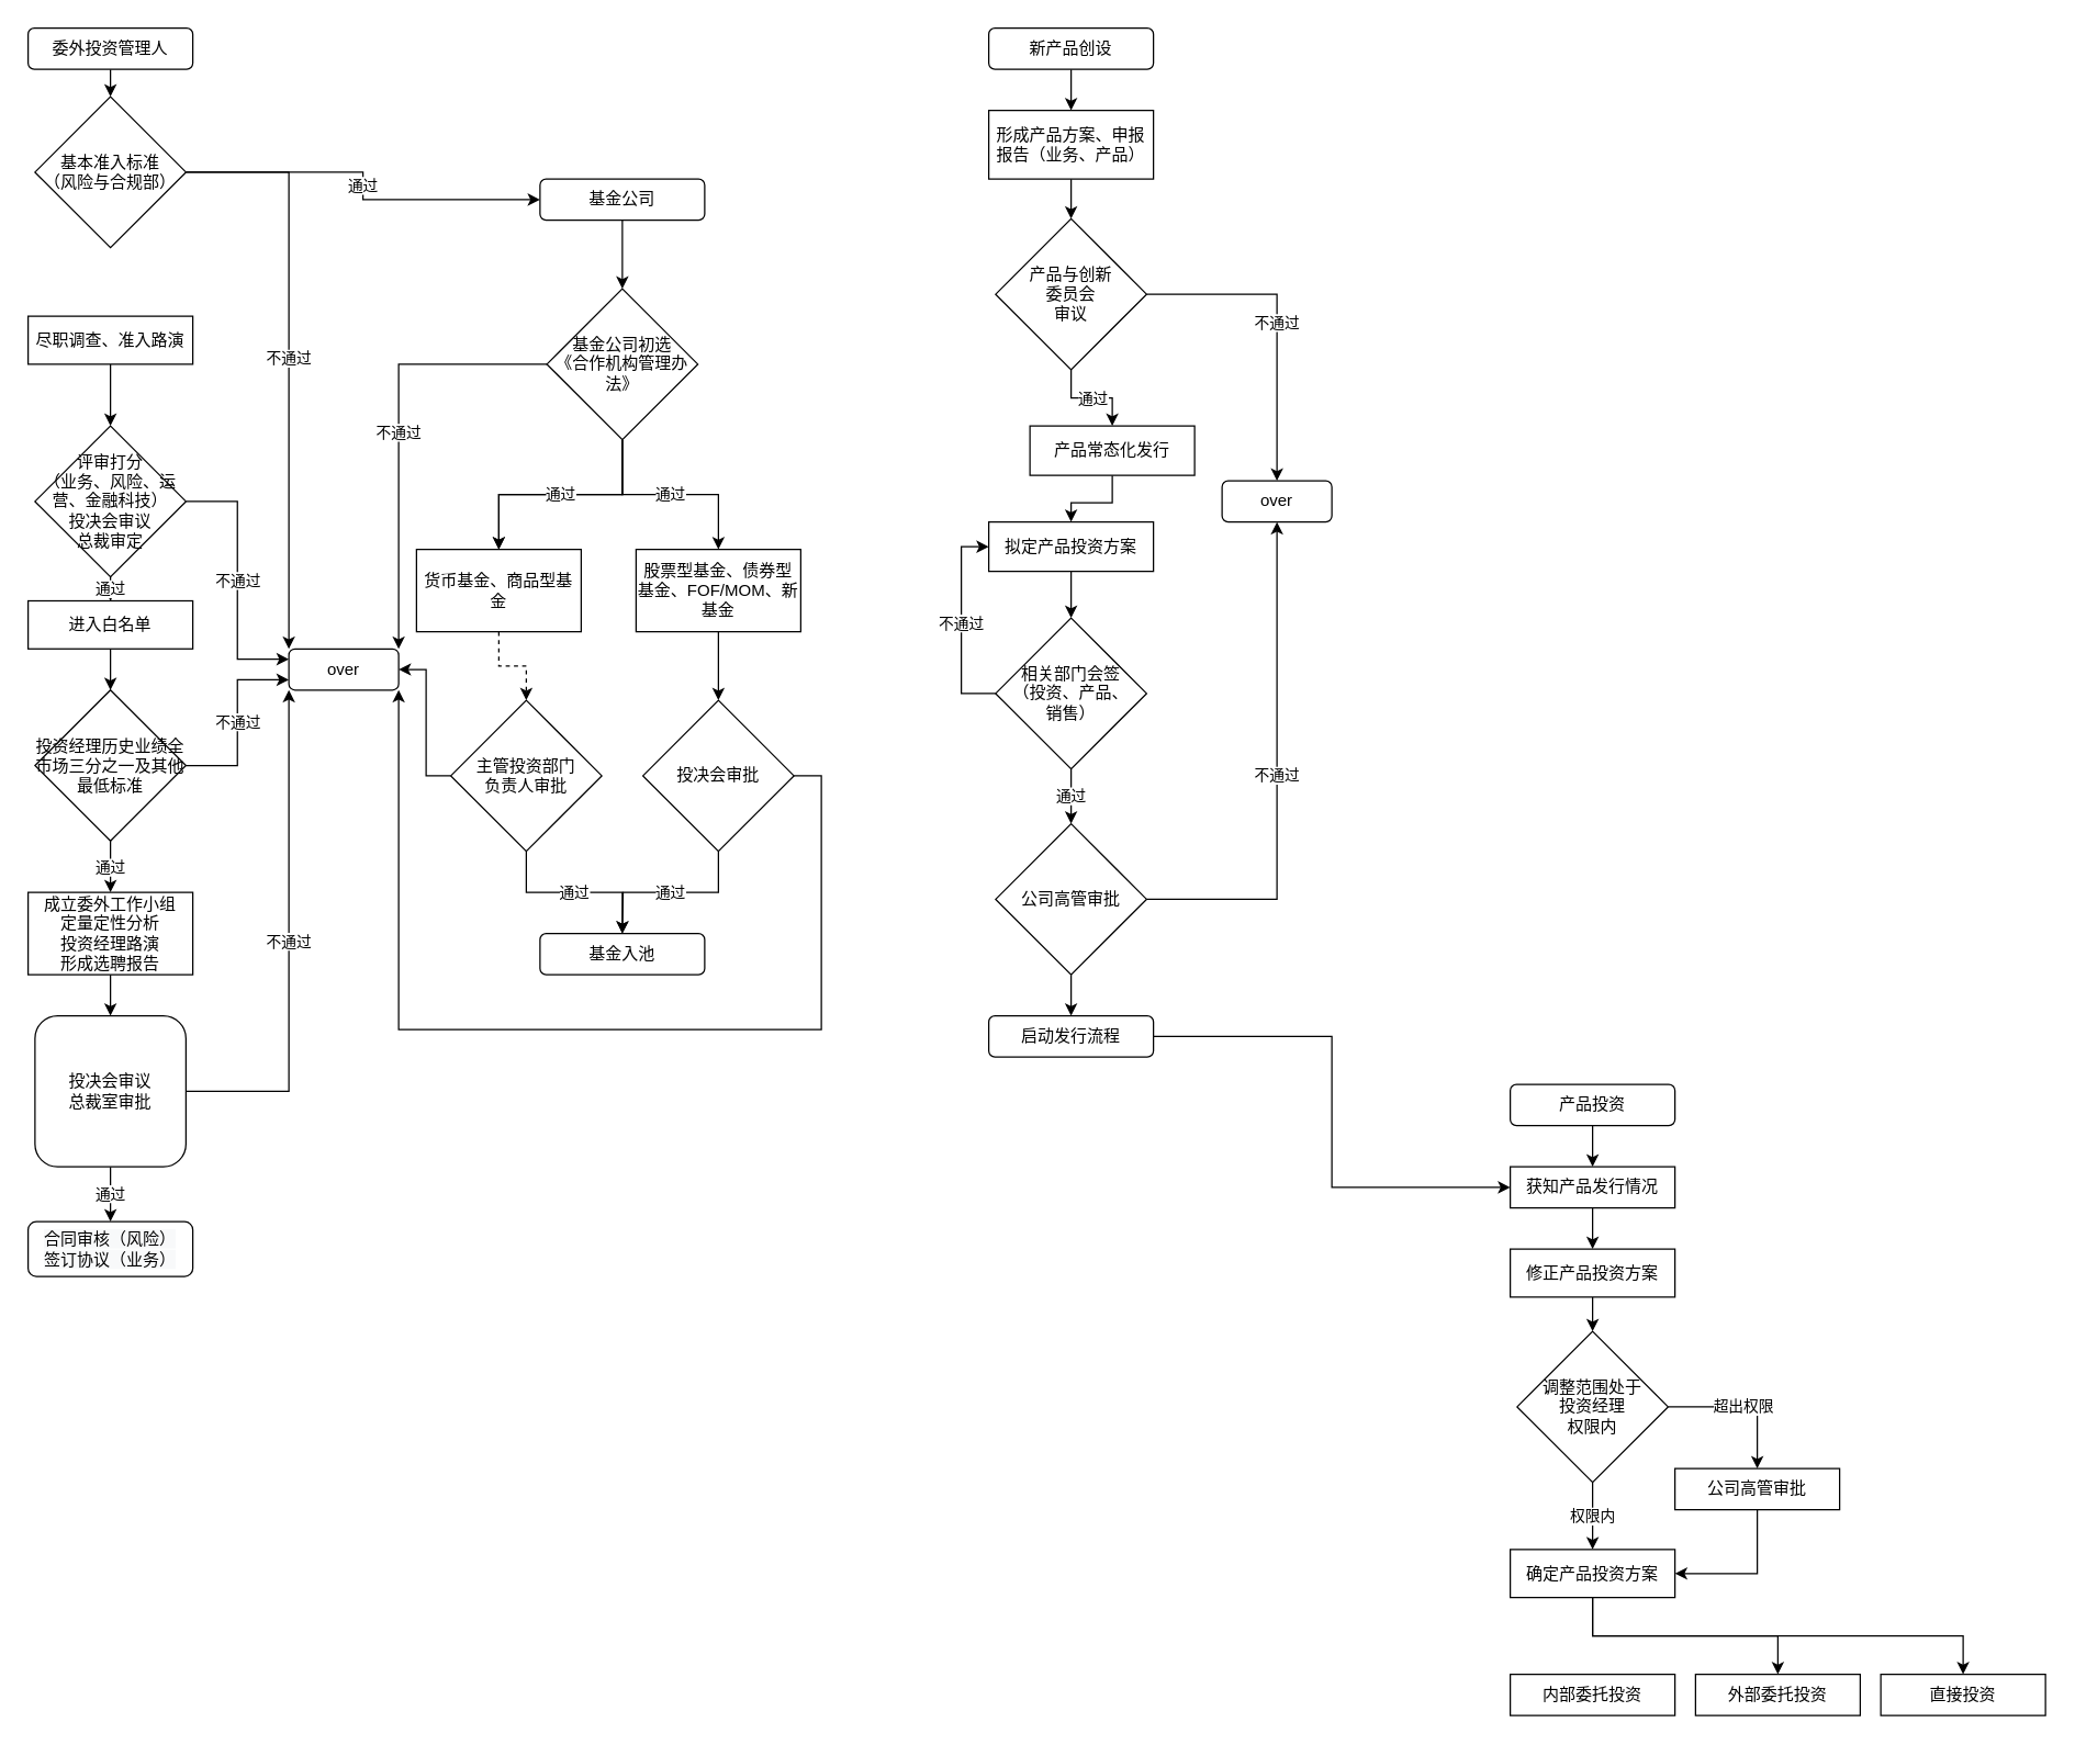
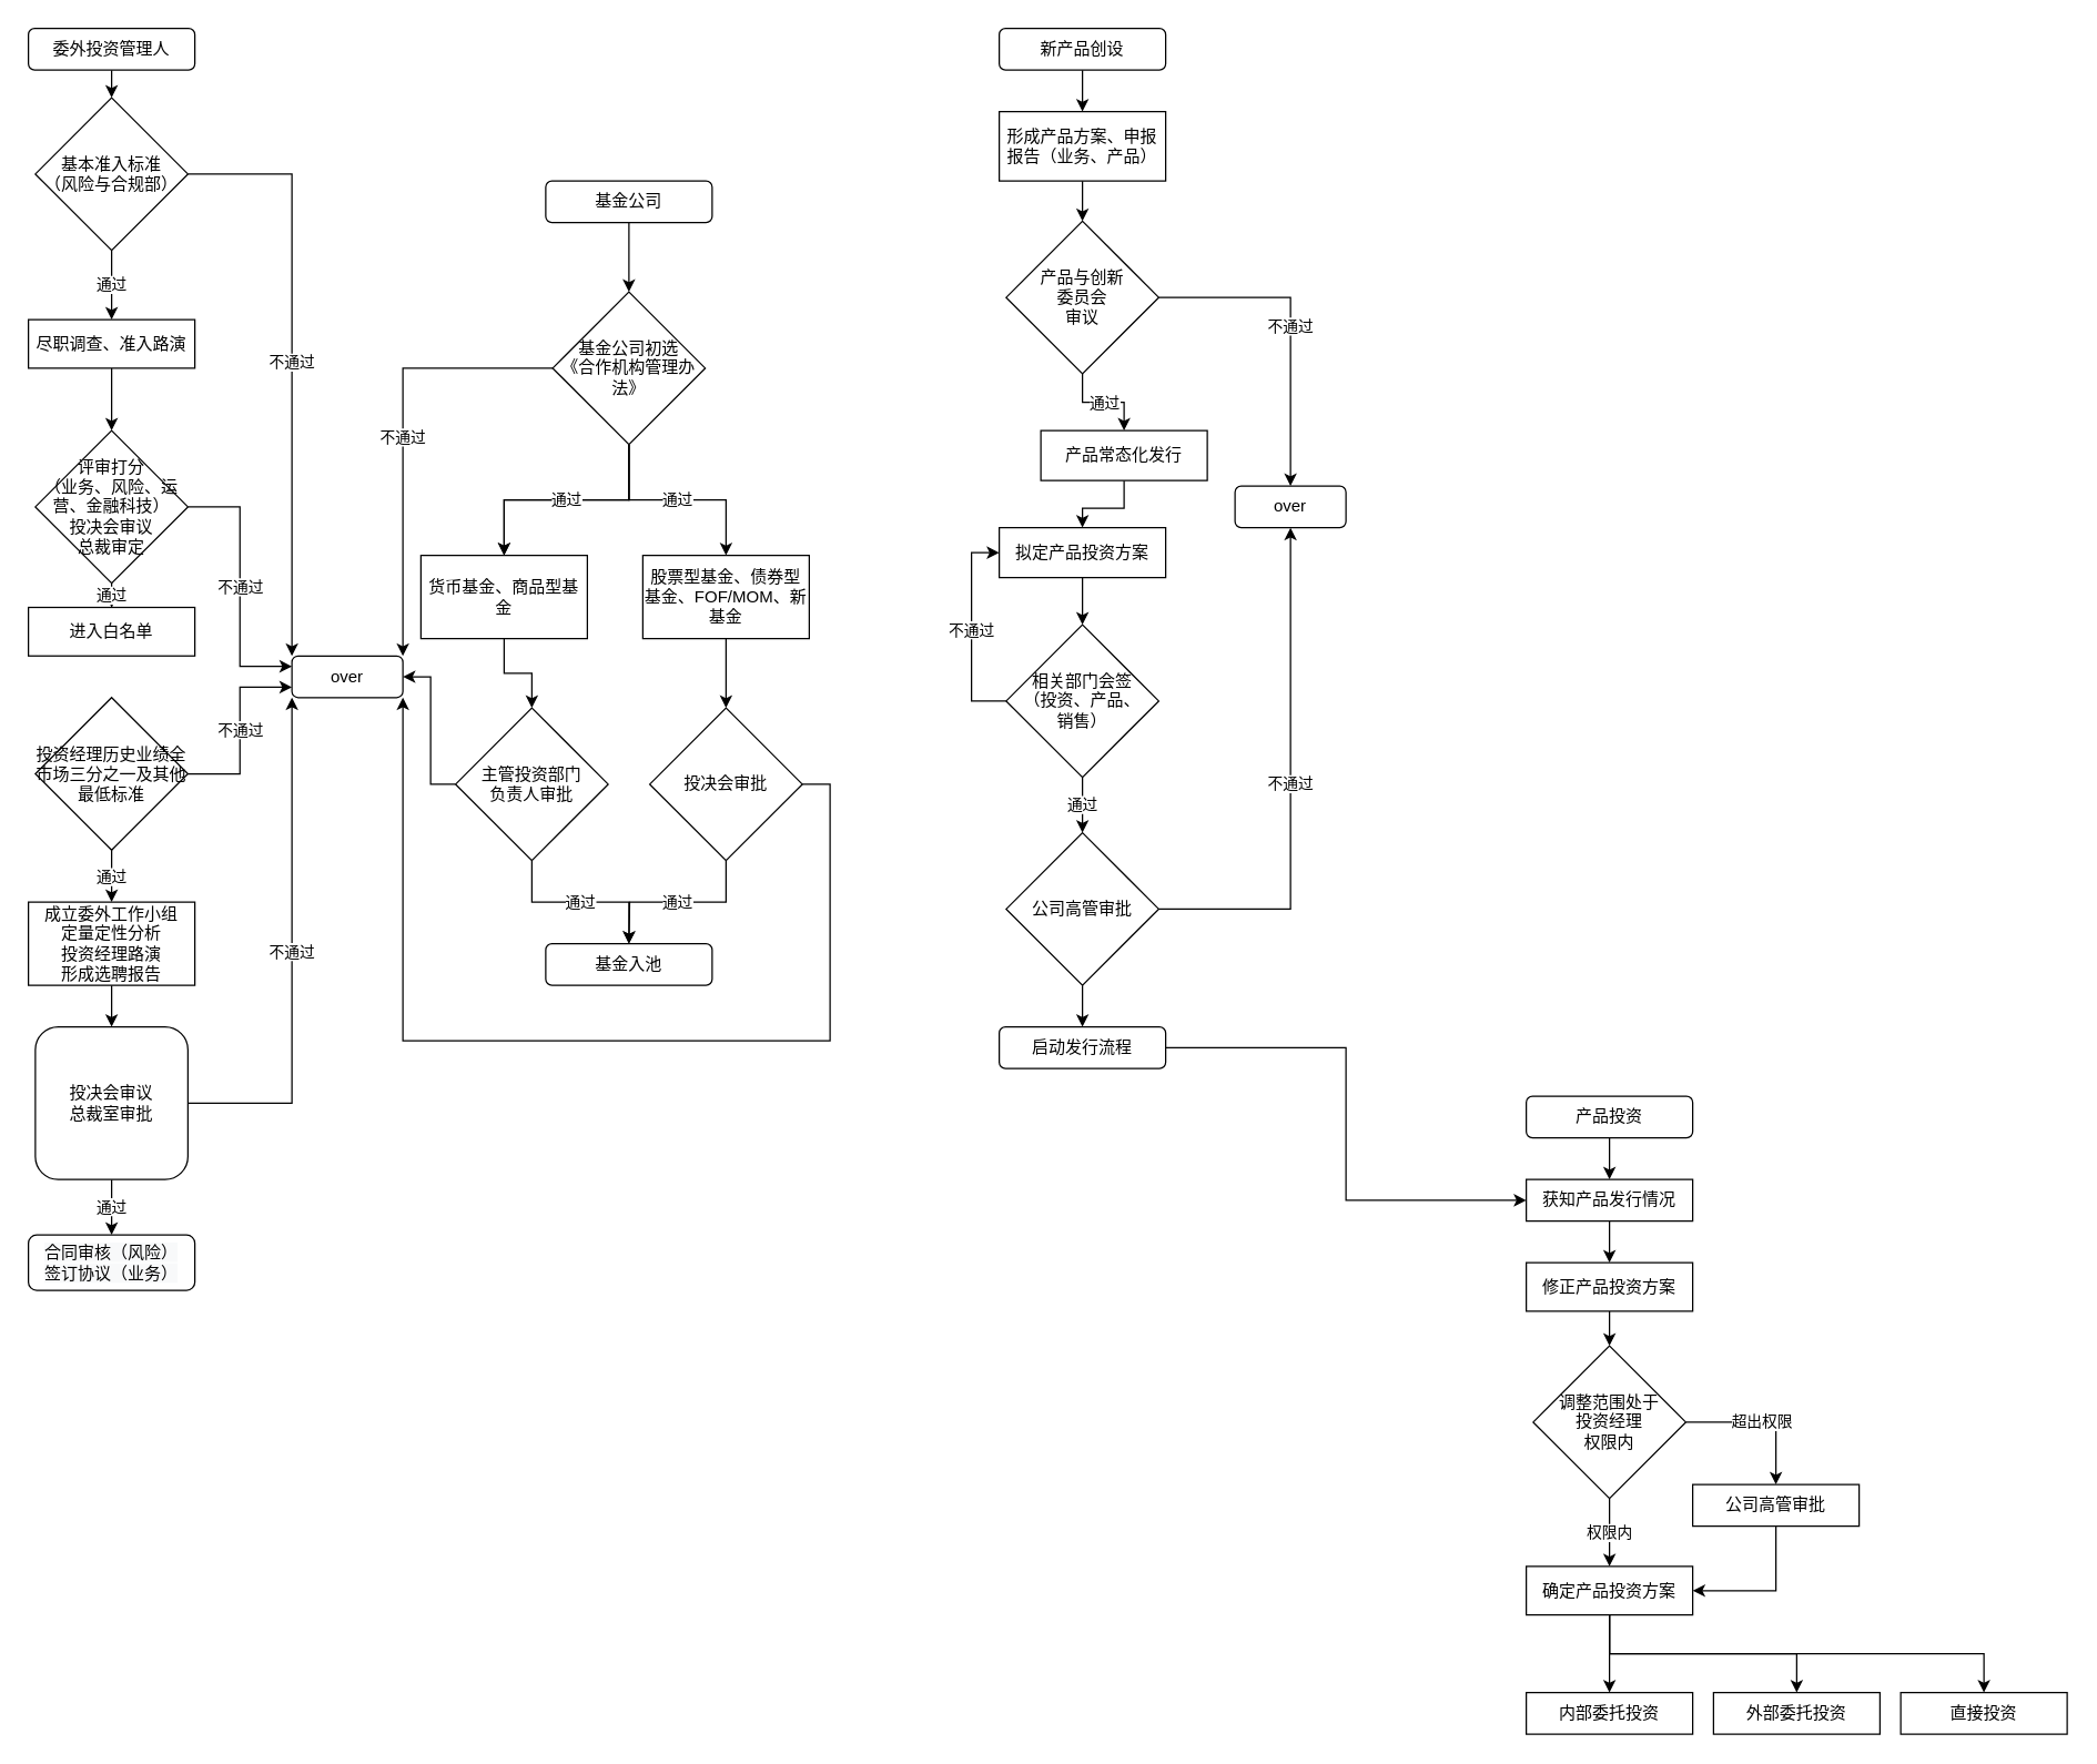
- <mxCell id="2" value="通过" style="edgeStyle=orthogonalEdgeStyle;rounded=0;orthogonalLoop=1;jettySize=auto;html=1;" edge="1" parent="1" source="4" target="24"><mxGeometry relative="1" as="geometry" /></mxCell>
+ <mxCell id="2" value="通过" style="edgeStyle=orthogonalEdgeStyle;rounded=0;orthogonalLoop=1;jettySize=auto;html=1;" edge="1" parent="1" source="4" target="7"><mxGeometry relative="1" as="geometry" /></mxCell>
- <mxCell id="30" value="" style="edgeStyle=orthogonalEdgeStyle;rounded=0;orthogonalLoop=1;jettySize=auto;html=1;dashed=1;" edge="1" parent="1" source="31" target="36"><mxGeometry relative="1" as="geometry" /></mxCell>
+ <mxCell id="30" value="" style="edgeStyle=orthogonalEdgeStyle;rounded=0;orthogonalLoop=1;jettySize=auto;html=1;" edge="1" parent="1" source="31" target="36"><mxGeometry relative="1" as="geometry" /></mxCell>
- <mxCell id="11" value="" style="edgeStyle=orthogonalEdgeStyle;rounded=0;orthogonalLoop=1;jettySize=auto;html=1;" edge="1" parent="1" source="12" target="16"><mxGeometry relative="1" as="geometry" /></mxCell>
+ <mxCell id="71" style="edgeStyle=orthogonalEdgeStyle;rounded=0;orthogonalLoop=1;jettySize=auto;html=1;entryX=0.5;entryY=0;entryDx=0;entryDy=0;" edge="1" parent="1" source="74" target="77"><mxGeometry relative="1" as="geometry" /></mxCell>
